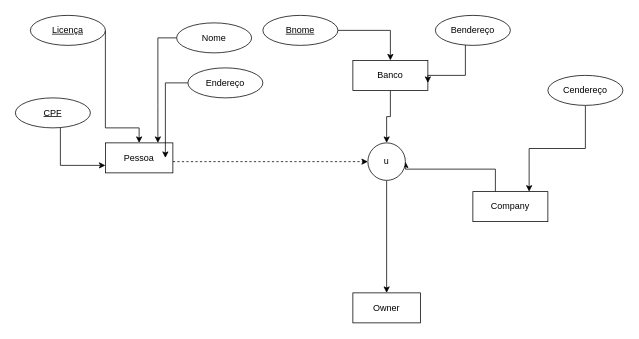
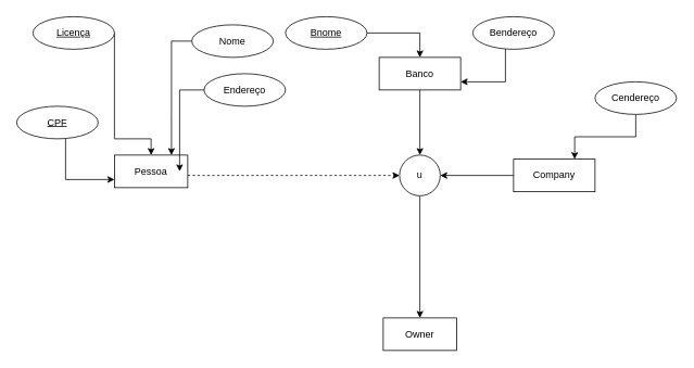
- <mxCell id="5" value="Banco&lt;br&gt;" style="whiteSpace=wrap;html=1;align=center;" vertex="1" parent="1"><mxGeometry x="470" y="80" width="100" height="40" as="geometry" /></mxCell>
+ <mxCell id="5" value="Banco&lt;br&gt;" style="whiteSpace=wrap;html=1;align=center;" vertex="1" parent="1"><mxGeometry x="465" y="70" width="100" height="40" as="geometry" /></mxCell>
- <mxCell id="7" value="Company&lt;br&gt;" style="whiteSpace=wrap;html=1;align=center;" vertex="1" parent="1"><mxGeometry x="630" y="255" width="100" height="40" as="geometry" /></mxCell>
+ <mxCell id="7" value="Company&lt;br&gt;" style="whiteSpace=wrap;html=1;align=center;" vertex="1" parent="1"><mxGeometry x="630" y="195" width="100" height="40" as="geometry" /></mxCell>
